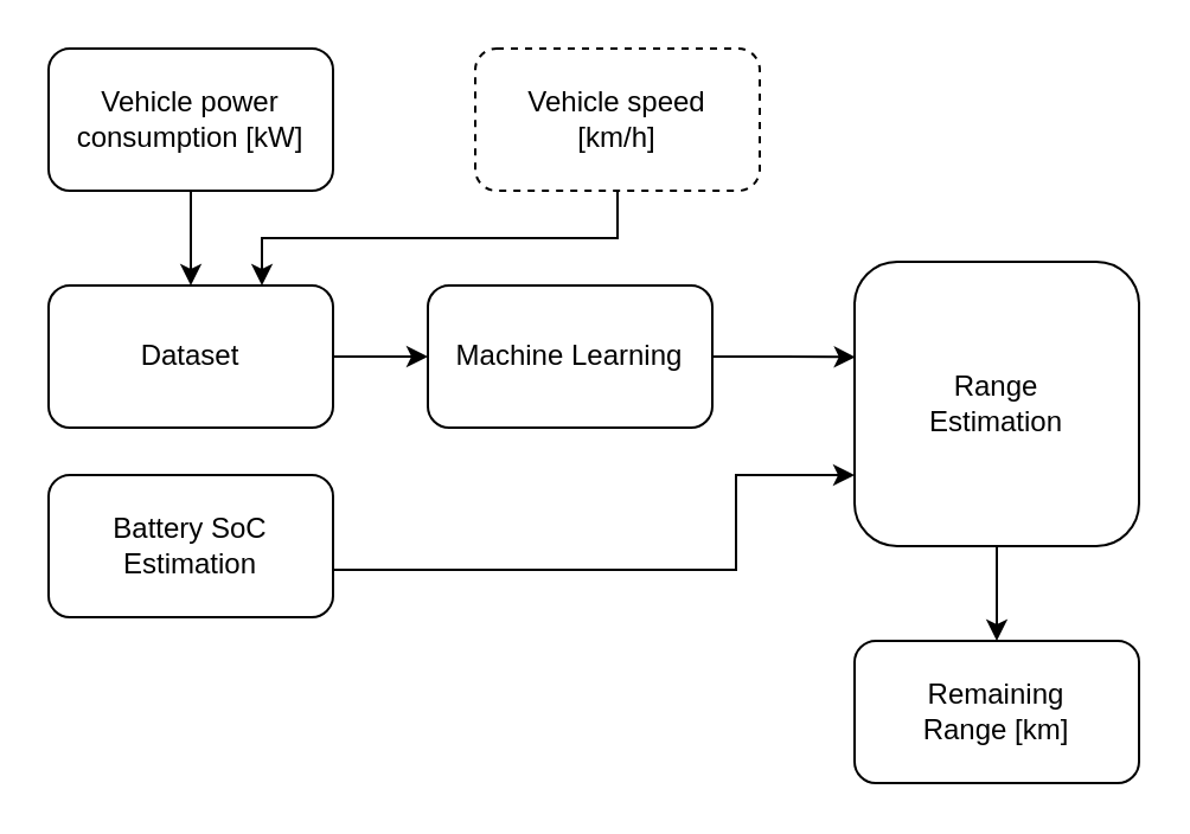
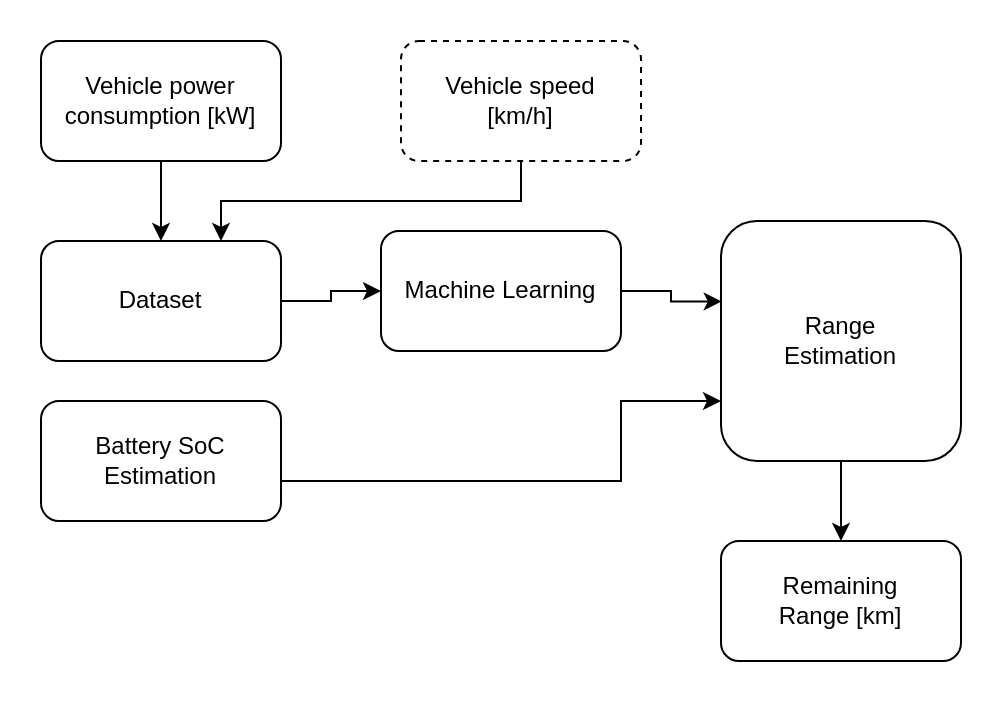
- <mxCell id="11" value="Machine Learning" style="rounded=1;whiteSpace=wrap;html=1;" vertex="1" parent="1"><mxGeometry x="180" y="120" width="120" height="60" as="geometry" /></mxCell>
+ <mxCell id="11" value="Machine Learning" style="rounded=1;whiteSpace=wrap;html=1;" vertex="1" parent="1"><mxGeometry x="190" y="115" width="120" height="60" as="geometry" /></mxCell>
